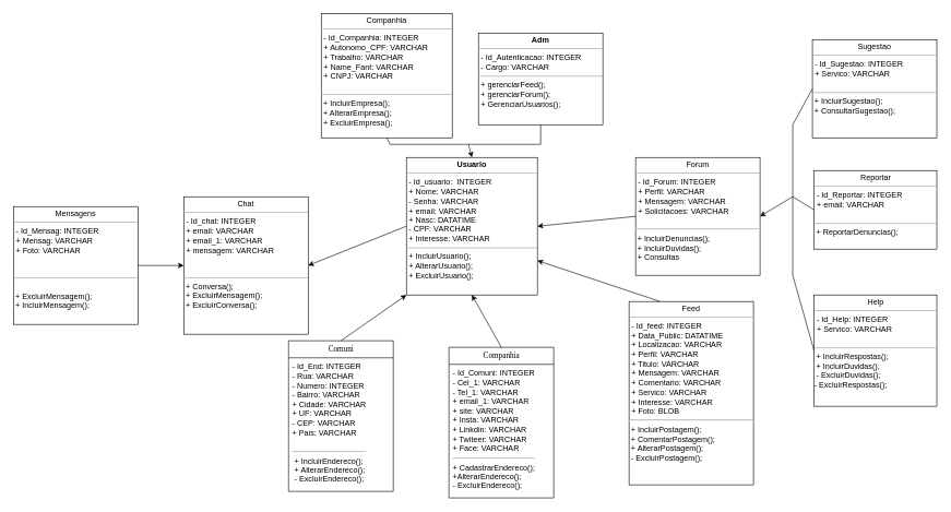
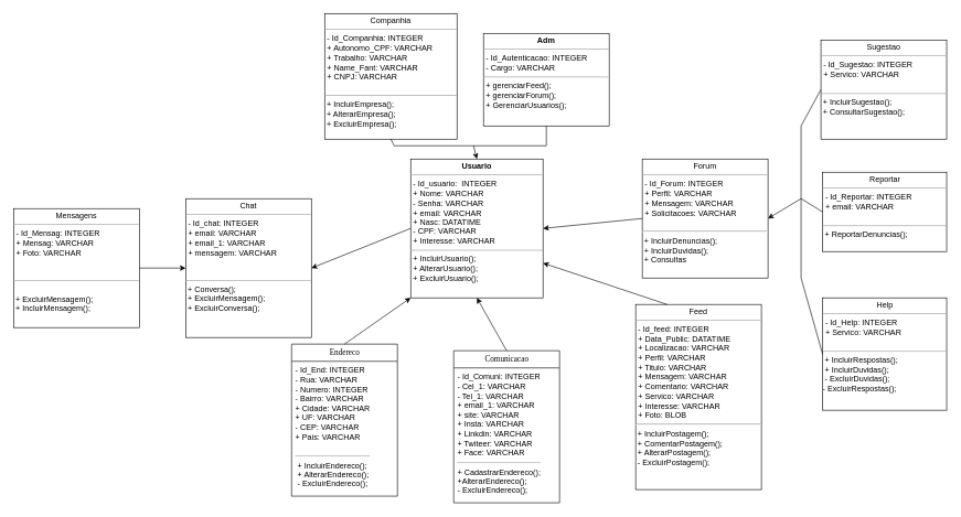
- <mxCell id="2" value="&lt;font style=&quot;font-size: 12px&quot;&gt;Comuni&lt;/font&gt;" style="swimlane;html=1;fontStyle=0;childLayout=stackLayout;horizontal=1;startSize=26;fillColor=none;horizontalStack=0;resizeParent=1;resizeLast=0;collapsible=1;marginBottom=0;swimlaneFillColor=#ffffff;rounded=0;shadow=0;comic=0;labelBackgroundColor=none;strokeWidth=1;fontFamily=Verdana;fontSize=10;align=center;" parent="1" vertex="1"><mxGeometry x="440" y="520" width="160" height="230" as="geometry"><mxRectangle x="50" y="530" width="70" height="26" as="alternateBounds" /></mxGeometry></mxCell>
+ <mxCell id="2" value="&lt;font style=&quot;font-size: 12px&quot;&gt;Endereco&lt;/font&gt;" style="swimlane;html=1;fontStyle=0;childLayout=stackLayout;horizontal=1;startSize=26;fillColor=none;horizontalStack=0;resizeParent=1;resizeLast=0;collapsible=1;marginBottom=0;swimlaneFillColor=#ffffff;rounded=0;shadow=0;comic=0;labelBackgroundColor=none;strokeWidth=1;fontFamily=Verdana;fontSize=10;align=center;" parent="1" vertex="1"><mxGeometry x="440" y="520" width="160" height="230" as="geometry"><mxRectangle x="50" y="530" width="70" height="26" as="alternateBounds" /></mxGeometry></mxCell>
- <mxCell id="9" value="&lt;font style=&quot;font-size: 12px&quot;&gt;Companhia&lt;/font&gt;" style="swimlane;html=1;fontStyle=0;childLayout=stackLayout;horizontal=1;startSize=26;fillColor=none;horizontalStack=0;resizeParent=1;resizeLast=0;collapsible=1;marginBottom=0;swimlaneFillColor=#ffffff;rounded=0;shadow=0;comic=0;labelBackgroundColor=none;strokeWidth=1;fontFamily=Verdana;fontSize=10;align=center;" parent="1" vertex="1"><mxGeometry x="685" y="530" width="160" height="230" as="geometry"><mxRectangle x="280" y="560" width="70" height="26" as="alternateBounds" /></mxGeometry></mxCell>
+ <mxCell id="9" value="&lt;font style=&quot;font-size: 12px&quot;&gt;Comunicacao&lt;/font&gt;" style="swimlane;html=1;fontStyle=0;childLayout=stackLayout;horizontal=1;startSize=26;fillColor=none;horizontalStack=0;resizeParent=1;resizeLast=0;collapsible=1;marginBottom=0;swimlaneFillColor=#ffffff;rounded=0;shadow=0;comic=0;labelBackgroundColor=none;strokeWidth=1;fontFamily=Verdana;fontSize=10;align=center;" parent="1" vertex="1"><mxGeometry x="685" y="530" width="160" height="230" as="geometry"><mxRectangle x="280" y="560" width="70" height="26" as="alternateBounds" /></mxGeometry></mxCell>
